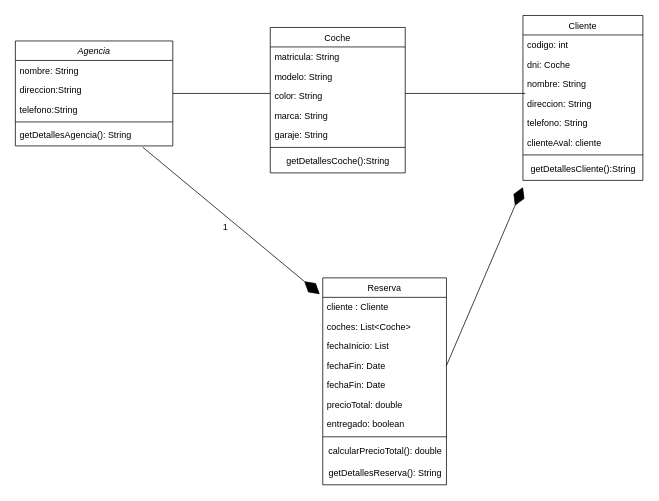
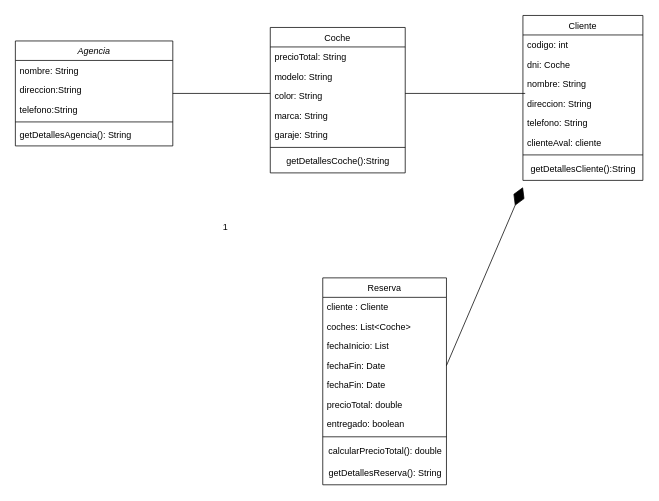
- <mxCell id="29" value="matricula: String" style="text;align=left;verticalAlign=top;spacingLeft=4;spacingRight=4;overflow=hidden;rotatable=0;points=[[0,0.5],[1,0.5]];portConstraint=eastwest;" vertex="1" parent="28"><mxGeometry y="26" width="180" height="26" as="geometry" /></mxCell>
+ <mxCell id="29" value="precioTotal: String" style="text;align=left;verticalAlign=top;spacingLeft=4;spacingRight=4;overflow=hidden;rotatable=0;points=[[0,0.5],[1,0.5]];portConstraint=eastwest;" vertex="1" parent="28"><mxGeometry y="26" width="180" height="26" as="geometry" /></mxCell>
- <mxCell id="39" value="" style="endArrow=diamondThin;endFill=1;endSize=24;html=1;rounded=0;entryX=-0.024;entryY=0.079;entryDx=0;entryDy=0;exitX=0.809;exitY=1.145;exitDx=0;exitDy=0;entryPerimeter=0;exitPerimeter=0;" edge="1" parent="1" source="7" target="17"><mxGeometry width="160" relative="1" as="geometry"><mxPoint x="260" y="440" as="sourcePoint" /><mxPoint x="200" y="300" as="targetPoint" /></mxGeometry></mxCell>
